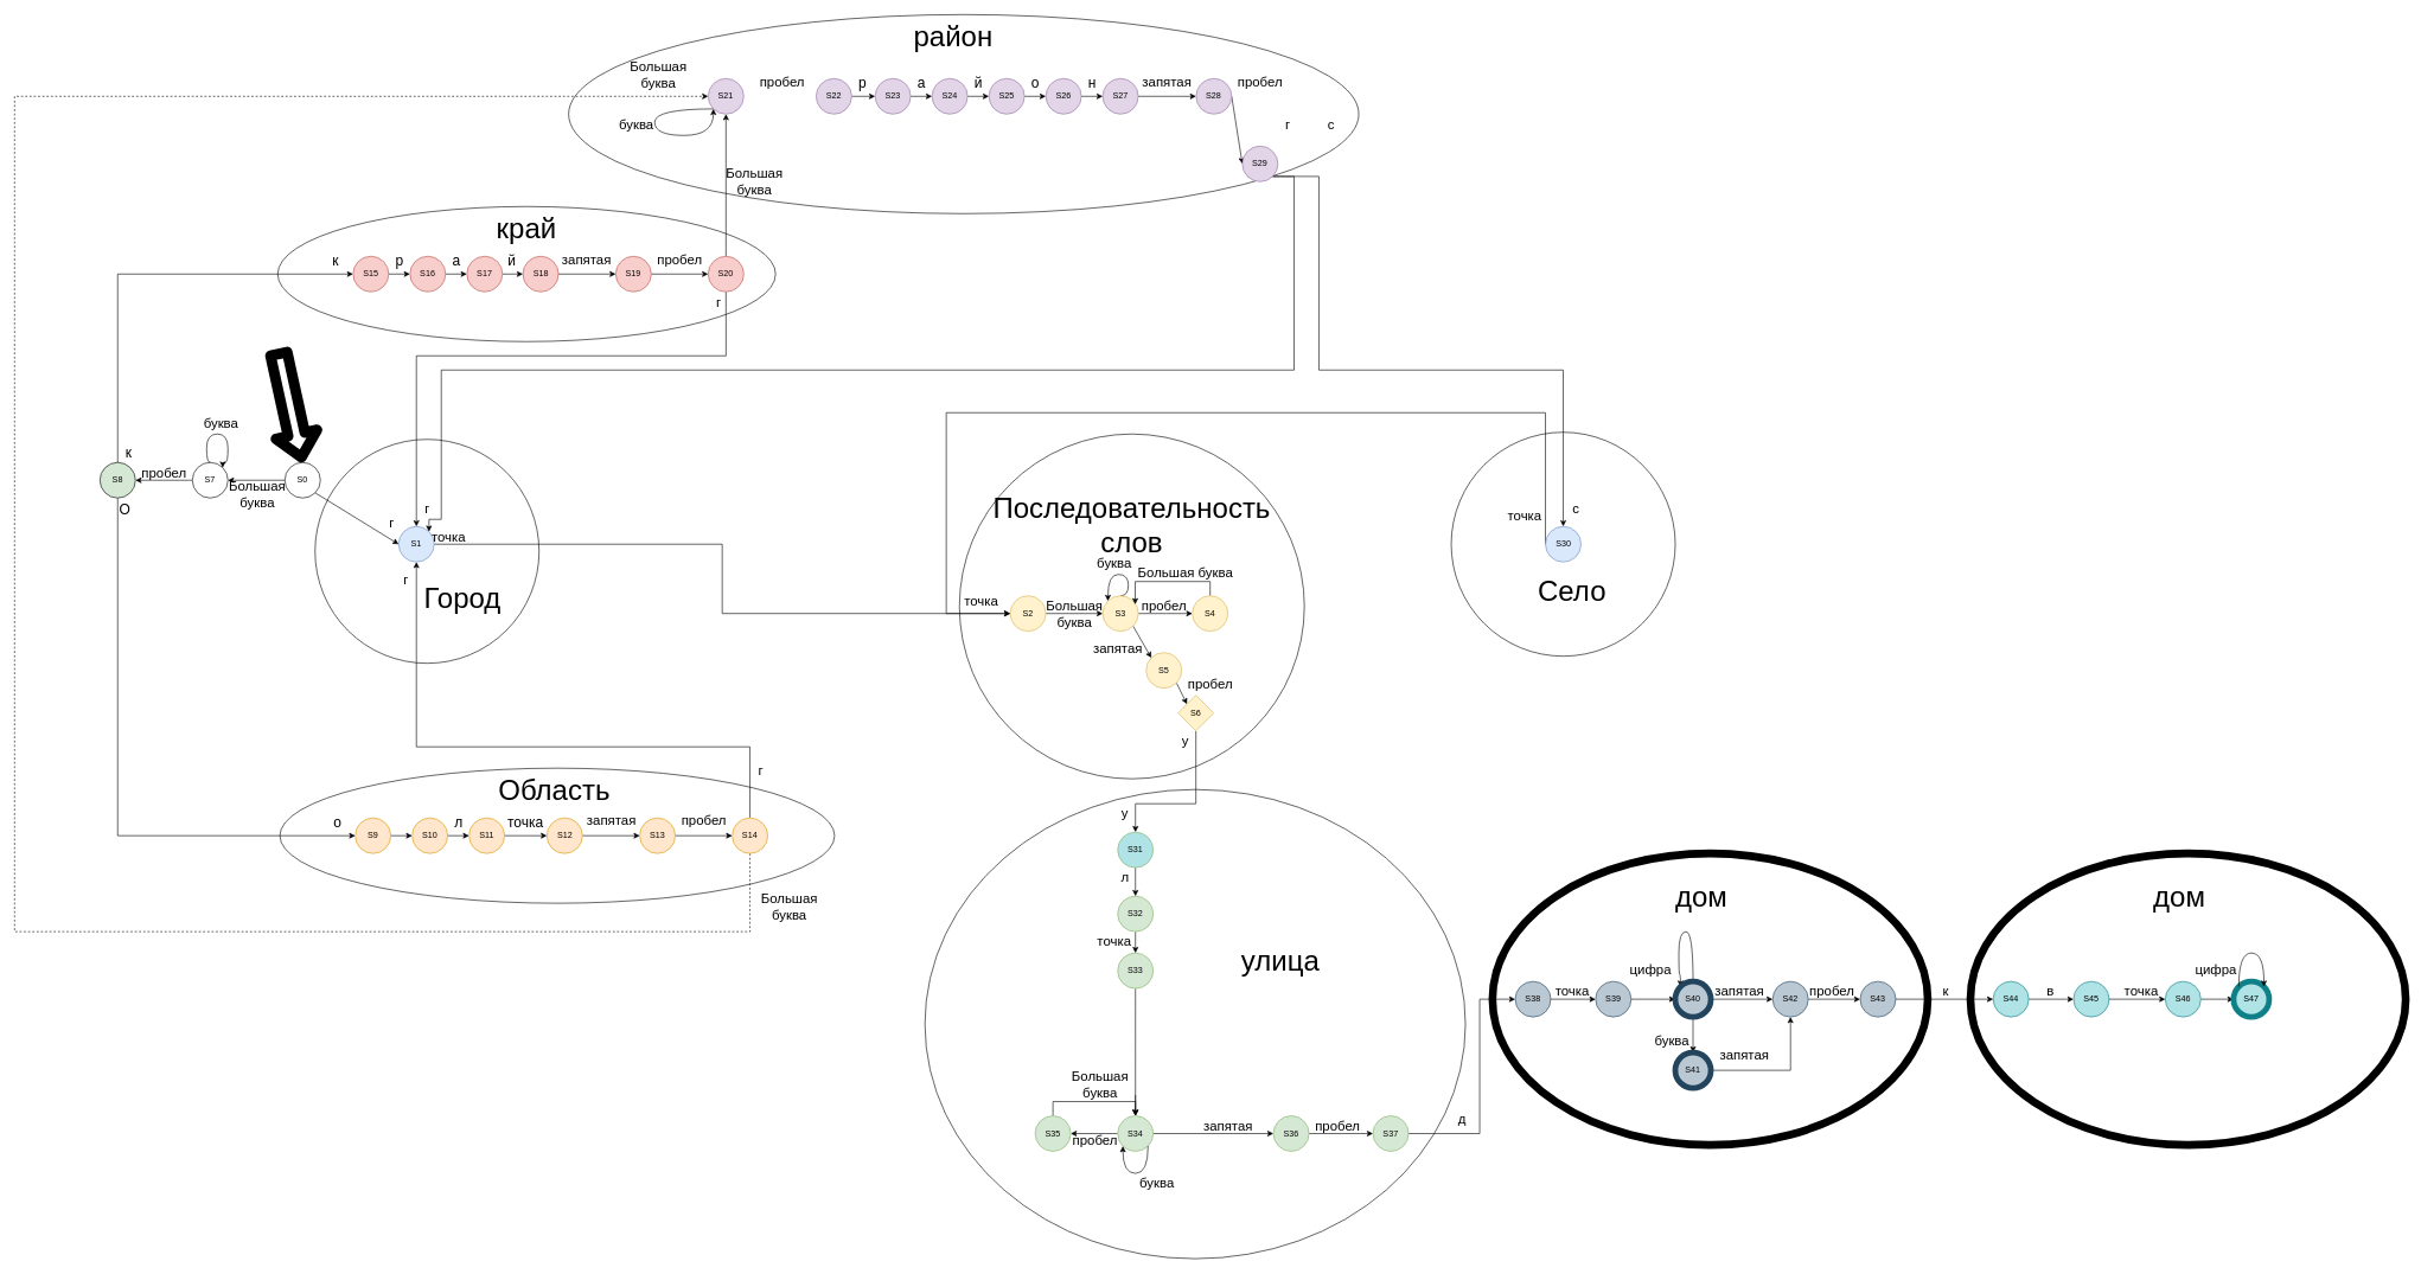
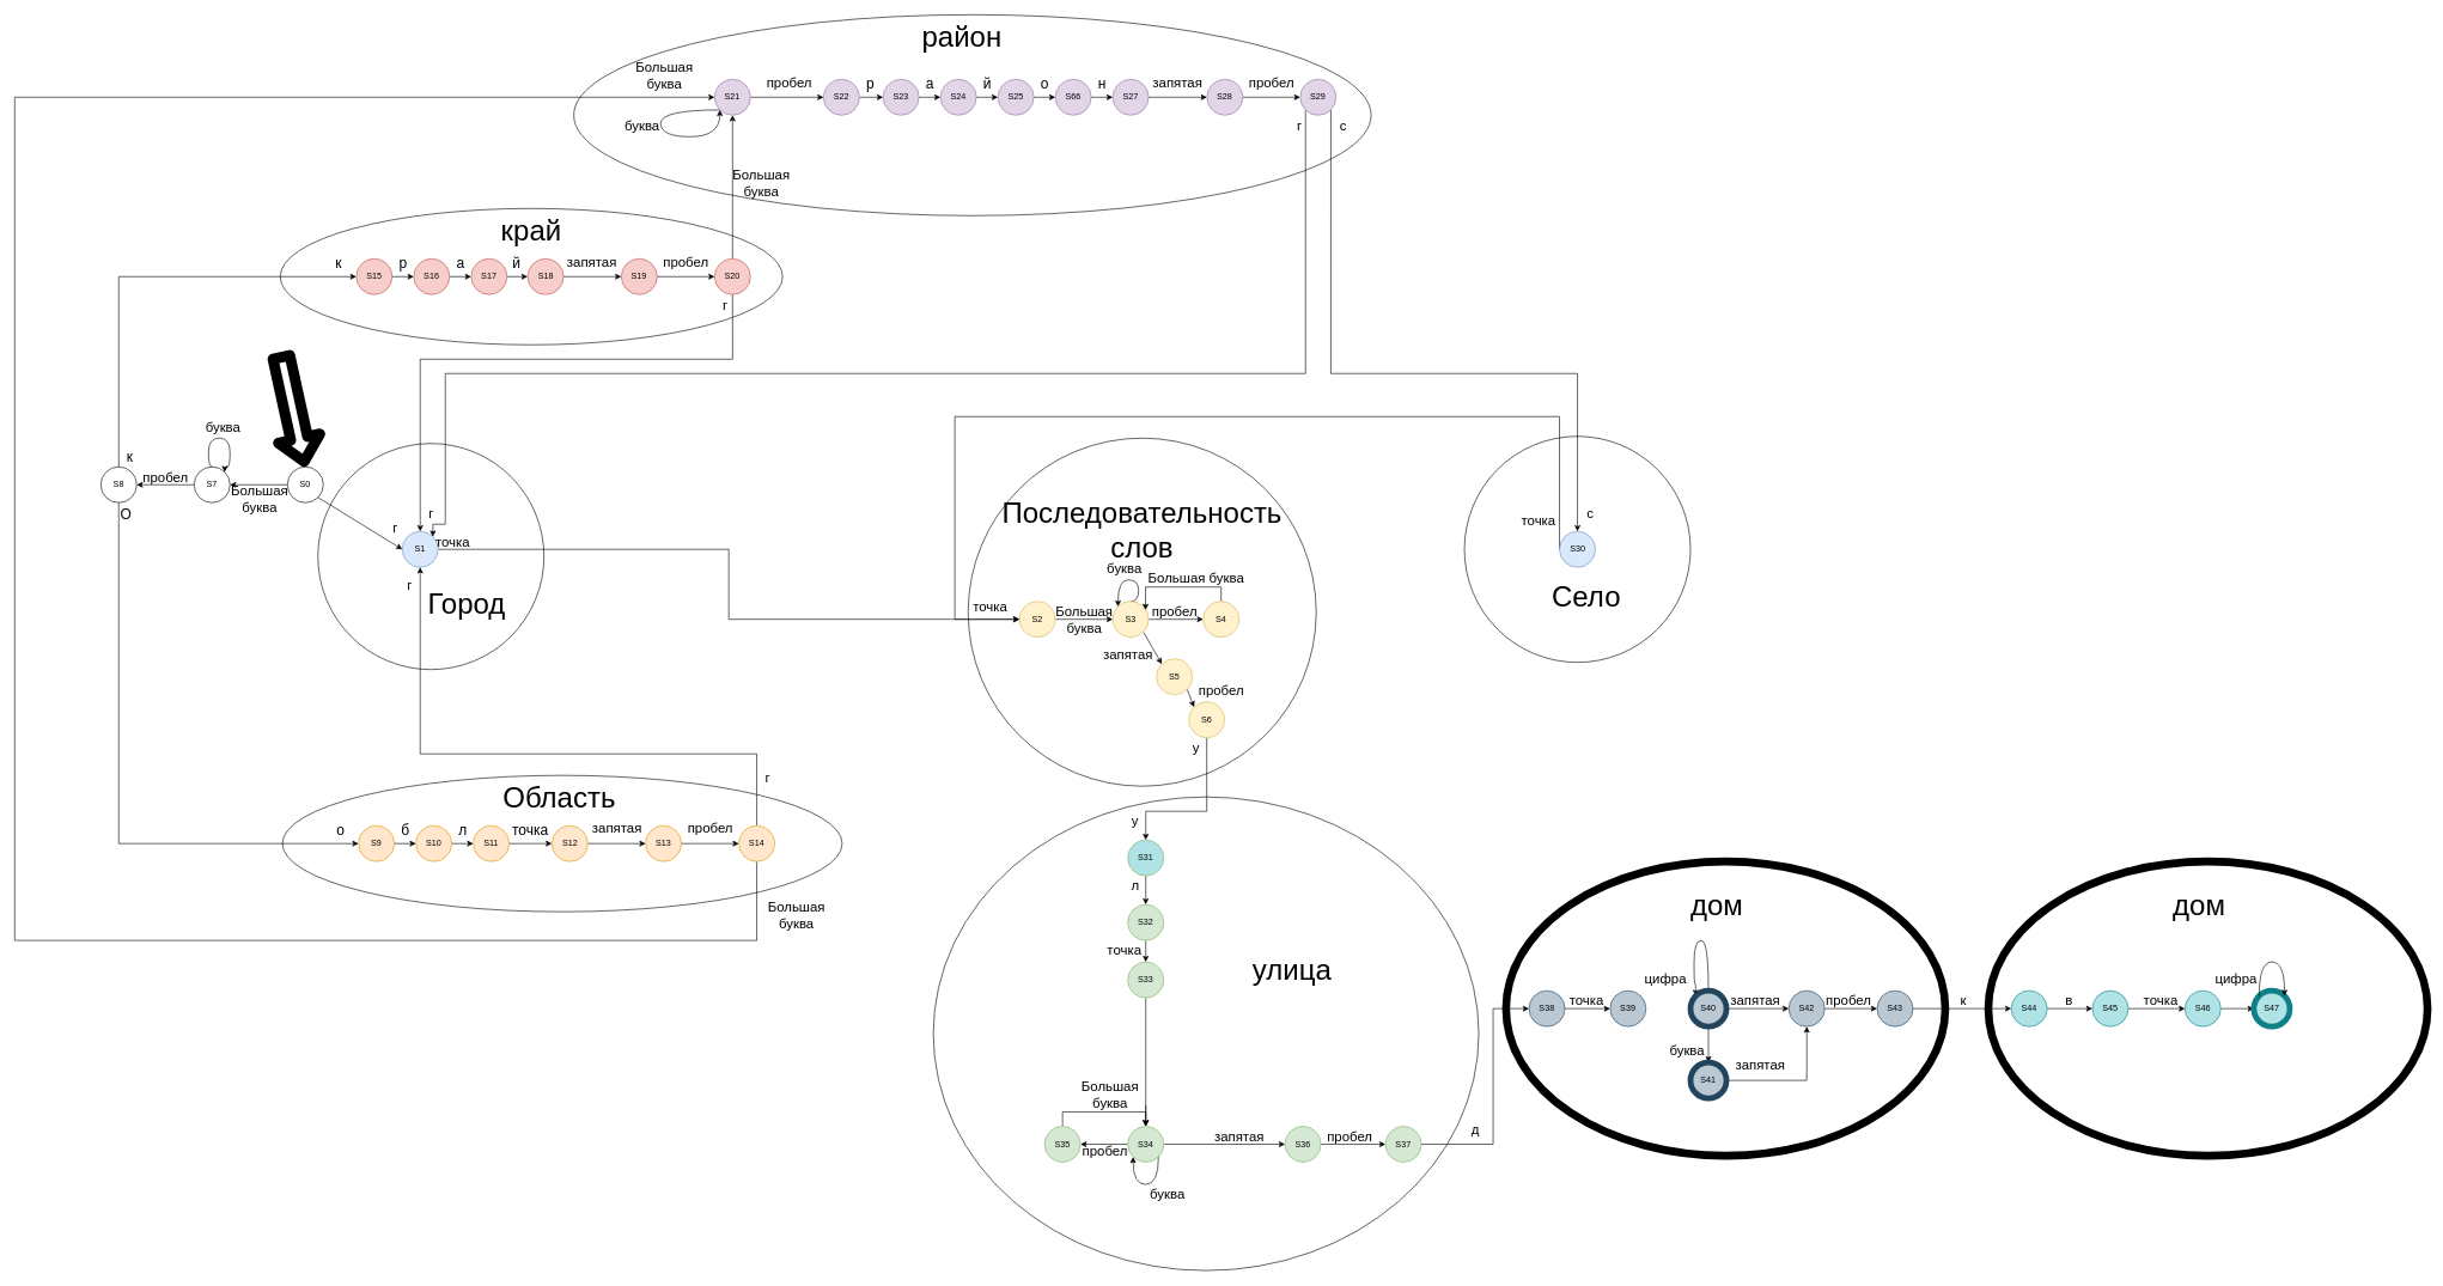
+ <mxCell id="93" style="edgeStyle=none;rounded=0;orthogonalLoop=1;jettySize=auto;html=1;exitX=1;exitY=0.5;exitDx=0;exitDy=0;strokeWidth=1;fontSize=20;entryX=0;entryY=0.5;entryDx=0;entryDy=0;" edge="1" parent="1" source="94" target="100"><mxGeometry relative="1" as="geometry"><mxPoint x="1130" y="135" as="targetPoint" /></mxGeometry></mxCell>
- <mxCell id="122" value="S26" style="ellipse;whiteSpace=wrap;html=1;aspect=fixed;strokeWidth=1;fillColor=#e1d5e7;strokeColor=#9673a6;" vertex="1" parent="1"><mxGeometry x="1470" y="110" width="50" height="50" as="geometry" /></mxCell>
+ <mxCell id="122" value="S66" style="ellipse;whiteSpace=wrap;html=1;aspect=fixed;strokeWidth=1;fillColor=#e1d5e7;strokeColor=#9673a6;" vertex="1" parent="1"><mxGeometry x="1470" y="110" width="50" height="50" as="geometry" /></mxCell>
- <mxCell id="114" value="S29" style="ellipse;whiteSpace=wrap;html=1;aspect=fixed;strokeWidth=1;fillColor=#e1d5e7;strokeColor=#9673a6;" vertex="1" parent="1"><mxGeometry x="1746.25" y="205" width="50" height="50" as="geometry" /></mxCell>
+ <mxCell id="114" value="S29" style="ellipse;whiteSpace=wrap;html=1;aspect=fixed;strokeWidth=1;fillColor=#e1d5e7;strokeColor=#9673a6;" vertex="1" parent="1"><mxGeometry x="1811.25" y="110" width="50" height="50" as="geometry" /></mxCell>
- <mxCell id="41" value="S8" style="ellipse;whiteSpace=wrap;html=1;aspect=fixed;strokeWidth=1;fillColor=#d5e8d4;" vertex="1" parent="1"><mxGeometry x="140" y="650" width="50" height="50" as="geometry" /></mxCell>
+ <mxCell id="41" value="S8" style="ellipse;whiteSpace=wrap;html=1;aspect=fixed;strokeWidth=1;" vertex="1" parent="1"><mxGeometry x="140" y="650" width="50" height="50" as="geometry" /></mxCell>
- <mxCell id="56" style="edgeStyle=orthogonalEdgeStyle;rounded=0;orthogonalLoop=1;jettySize=auto;html=1;exitX=0.5;exitY=1;exitDx=0;exitDy=0;entryX=0;entryY=0.5;entryDx=0;entryDy=0;strokeWidth=1;fontSize=20;dashed=1;" edge="1" parent="1" source="57" target="94"><mxGeometry relative="1" as="geometry"><Array as="points"><mxPoint x="1054" y="1310" /><mxPoint x="20" y="1310" /><mxPoint x="20" y="135" /></Array></mxGeometry></mxCell>
+ <mxCell id="56" style="edgeStyle=orthogonalEdgeStyle;rounded=0;orthogonalLoop=1;jettySize=auto;html=1;exitX=0.5;exitY=1;exitDx=0;exitDy=0;entryX=0;entryY=0.5;entryDx=0;entryDy=0;strokeWidth=1;fontSize=20;" edge="1" parent="1" source="57" target="94"><mxGeometry relative="1" as="geometry"><Array as="points"><mxPoint x="1054" y="1310" /><mxPoint x="20" y="1310" /><mxPoint x="20" y="135" /></Array></mxGeometry></mxCell>
- <mxCell id="59" value="S6" style="rhombus;whiteSpace=wrap;html=1;aspect=fixed;fillColor=#fff2cc;strokeColor=#d6b656;strokeWidth=1;" vertex="1" parent="1"><mxGeometry x="1656" y="977.5" width="50" height="50" as="geometry" /></mxCell>
+ <mxCell id="59" value="S6" style="ellipse;whiteSpace=wrap;html=1;aspect=fixed;fillColor=#fff2cc;strokeColor=#d6b656;strokeWidth=1;" vertex="1" parent="1"><mxGeometry x="1656" y="977.5" width="50" height="50" as="geometry" /></mxCell>
+ <mxCell id="61" value="б" style="text;html=1;align=center;verticalAlign=middle;resizable=0;points=[];autosize=1;fontSize=20;strokeWidth=1;" vertex="1" parent="1"><mxGeometry x="549" y="1140" width="30" height="30" as="geometry" /></mxCell>
- <mxCell id="161" style="edgeStyle=orthogonalEdgeStyle;rounded=0;orthogonalLoop=1;jettySize=auto;html=1;exitX=1;exitY=0.5;exitDx=0;exitDy=0;entryX=0;entryY=0.5;entryDx=0;entryDy=0;strokeWidth=1;fontSize=20;" edge="1" parent="1" source="162" target="166"><mxGeometry relative="1" as="geometry" /></mxCell>
